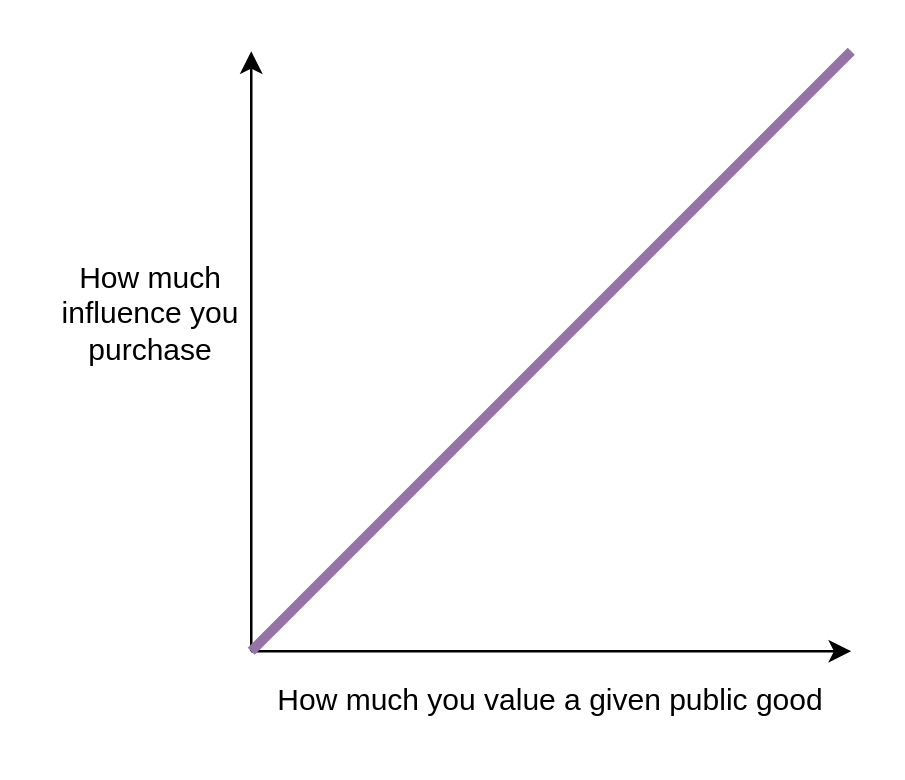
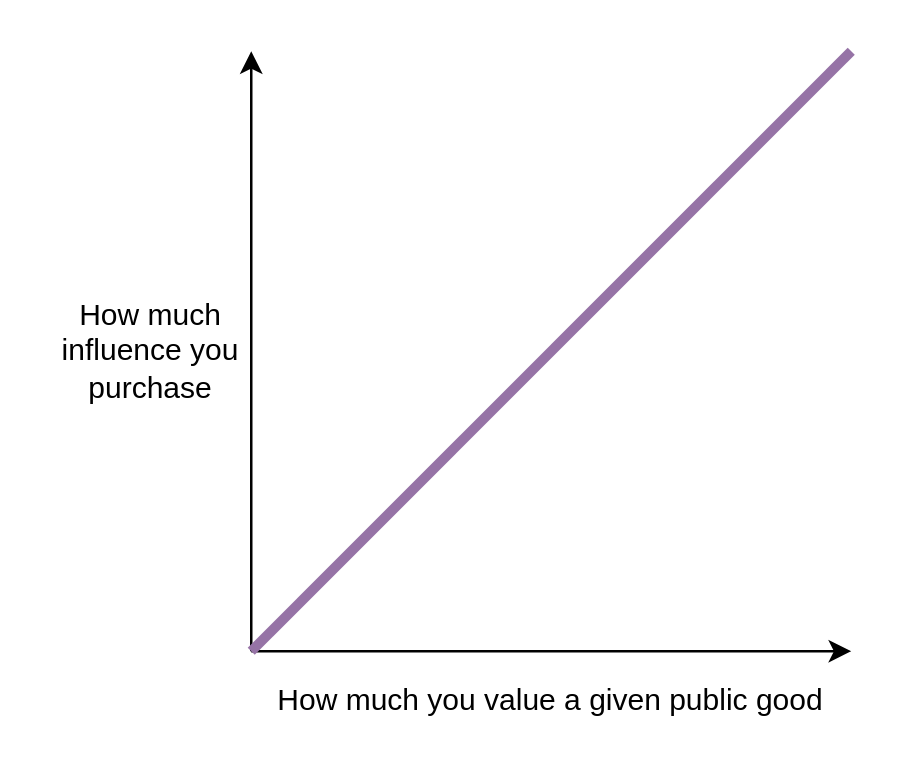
- <mxCell id="5" value="How much influence you purchase" style="text;html=1;strokeColor=none;fillColor=none;align=center;verticalAlign=middle;whiteSpace=wrap;rounded=0;" parent="1" vertex="1"><mxGeometry x="20" y="115" width="80" height="20" as="geometry" /></mxCell>
+ <mxCell id="5" value="How much influence you purchase" style="text;html=1;strokeColor=none;fillColor=none;align=center;verticalAlign=middle;whiteSpace=wrap;rounded=0;" parent="1" vertex="1"><mxGeometry x="20" y="130" width="80" height="20" as="geometry" /></mxCell>
